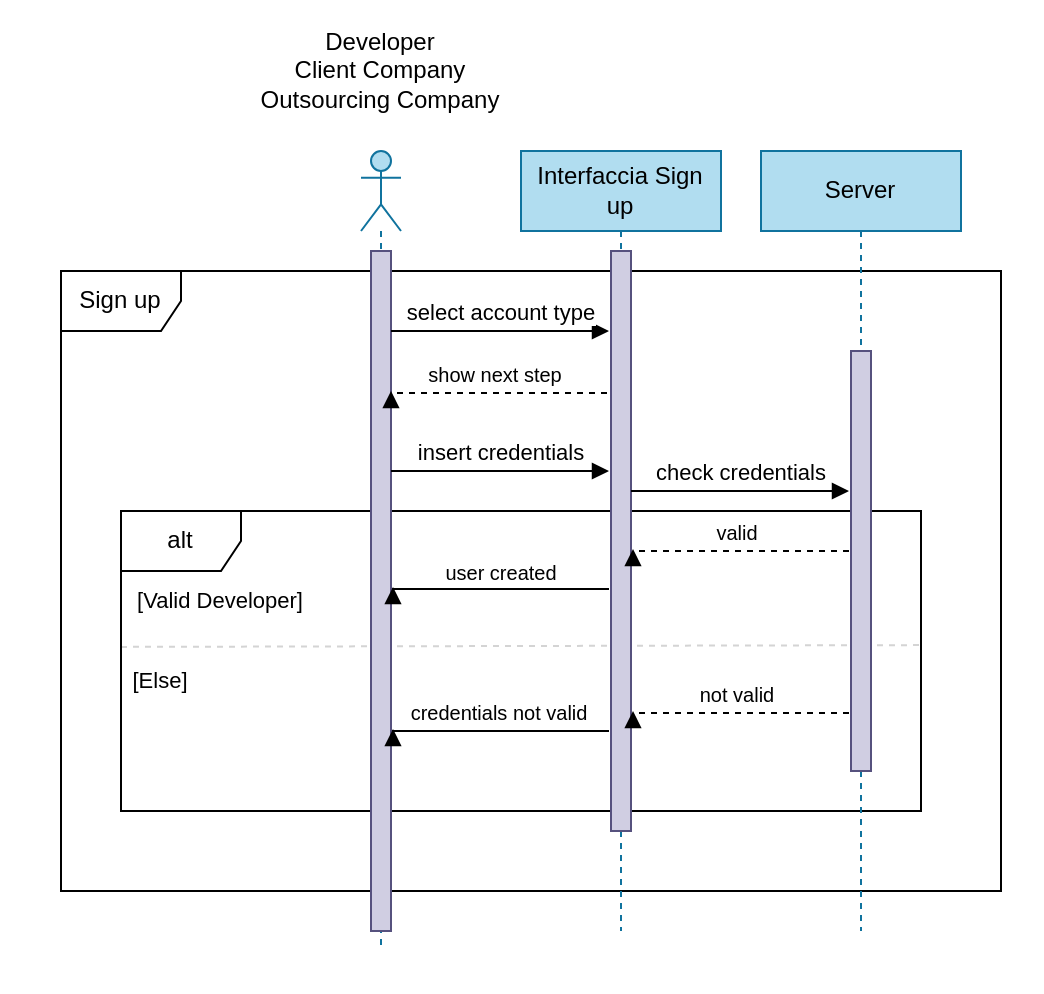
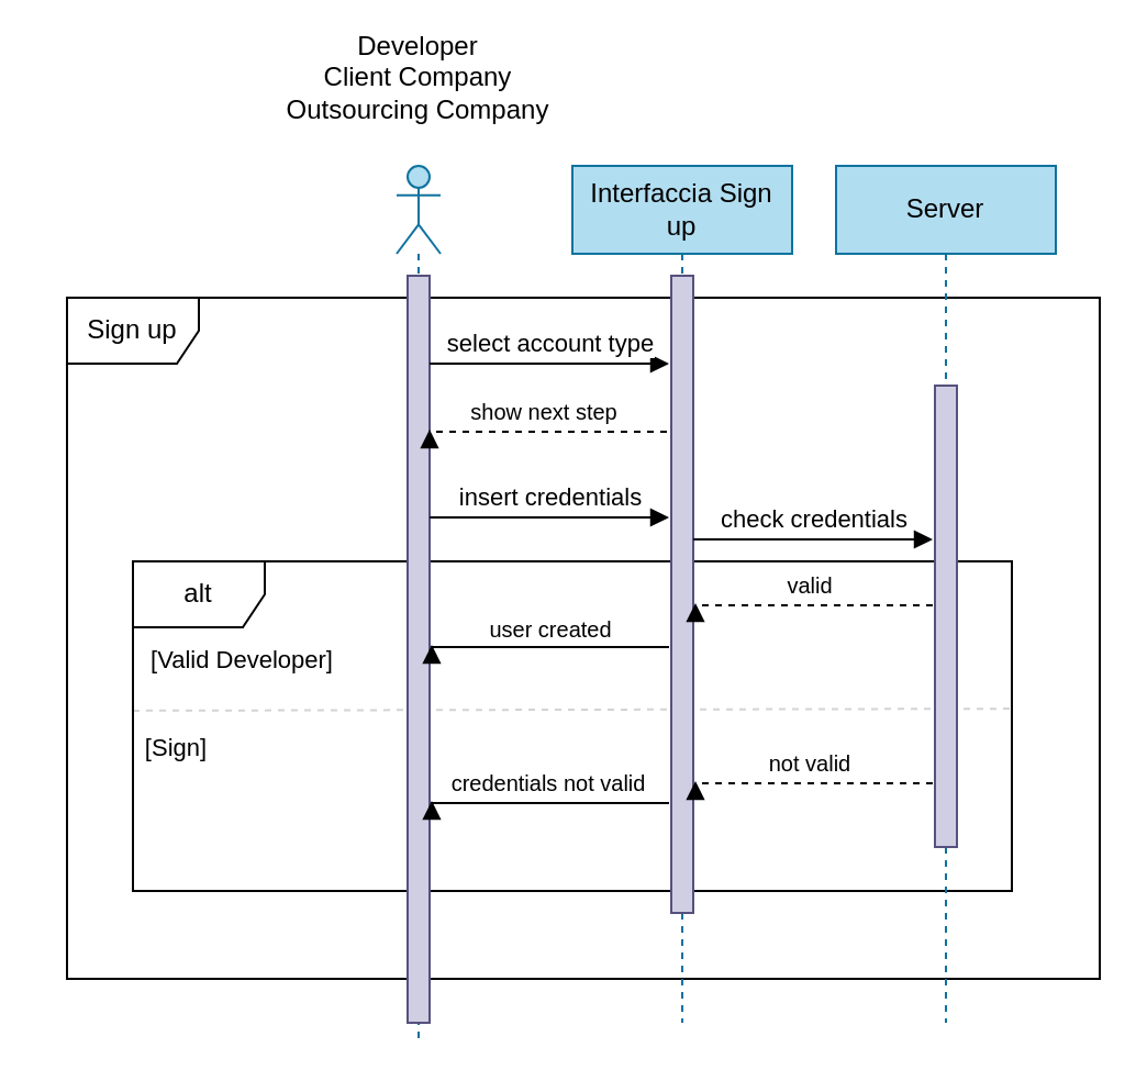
- <mxCell id="13" value="&lt;span style=&quot;font-size: 11px;&quot;&gt;[Else]&lt;/span&gt;" style="text;html=1;strokeColor=none;fillColor=none;align=center;verticalAlign=middle;whiteSpace=wrap;rounded=0;" vertex="1" parent="1"><mxGeometry x="20" y="325" width="120" height="30" as="geometry" /></mxCell>
+ <mxCell id="13" value="&lt;span style=&quot;font-size: 11px;&quot;&gt;[Sign]&lt;/span&gt;" style="text;html=1;strokeColor=none;fillColor=none;align=center;verticalAlign=middle;whiteSpace=wrap;rounded=0;" vertex="1" parent="1"><mxGeometry x="20" y="325" width="120" height="30" as="geometry" /></mxCell>
